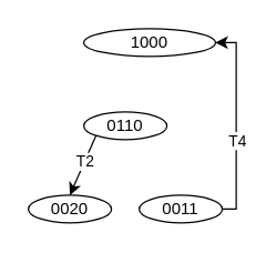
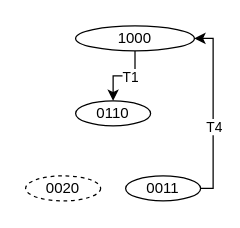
+ <mxCell id="5" style="edgeStyle=orthogonalEdgeStyle;rounded=0;orthogonalLoop=1;jettySize=auto;html=1;exitX=0.5;exitY=1;exitDx=0;exitDy=0;entryX=0.5;entryY=0;entryDx=0;entryDy=0;" edge="1" parent="1" source="7" target="4"><mxGeometry relative="1" as="geometry" /></mxCell>
+ <mxCell id="6" value="T1" style="edgeLabel;html=1;align=center;verticalAlign=middle;resizable=0;points=[];" vertex="1" connectable="0" parent="5"><mxGeometry x="-0.154" relative="1" as="geometry"><mxPoint as="offset" /></mxGeometry></mxCell>
- <mxCell id="2" style="rounded=0;orthogonalLoop=1;jettySize=auto;html=1;exitX=0;exitY=1;exitDx=0;exitDy=0;entryX=0.5;entryY=0;entryDx=0;entryDy=0;" edge="1" parent="1" source="4" target="8"><mxGeometry relative="1" as="geometry" /></mxCell>
- <mxCell id="3" value="T2" style="edgeLabel;html=1;align=center;verticalAlign=middle;resizable=0;points=[];" vertex="1" connectable="0" parent="2"><mxGeometry x="-0.133" relative="1" as="geometry"><mxPoint as="offset" /></mxGeometry></mxCell>
- <mxCell id="8" value="0020" style="ellipse;whiteSpace=wrap;html=1;" vertex="1" parent="1"><mxGeometry x="20" y="140" width="60" height="20" as="geometry" /></mxCell>
+ <mxCell id="8" value="0020" style="ellipse;whiteSpace=wrap;html=1;dashed=1;" vertex="1" parent="1"><mxGeometry x="20" y="140" width="60" height="20" as="geometry" /></mxCell>
